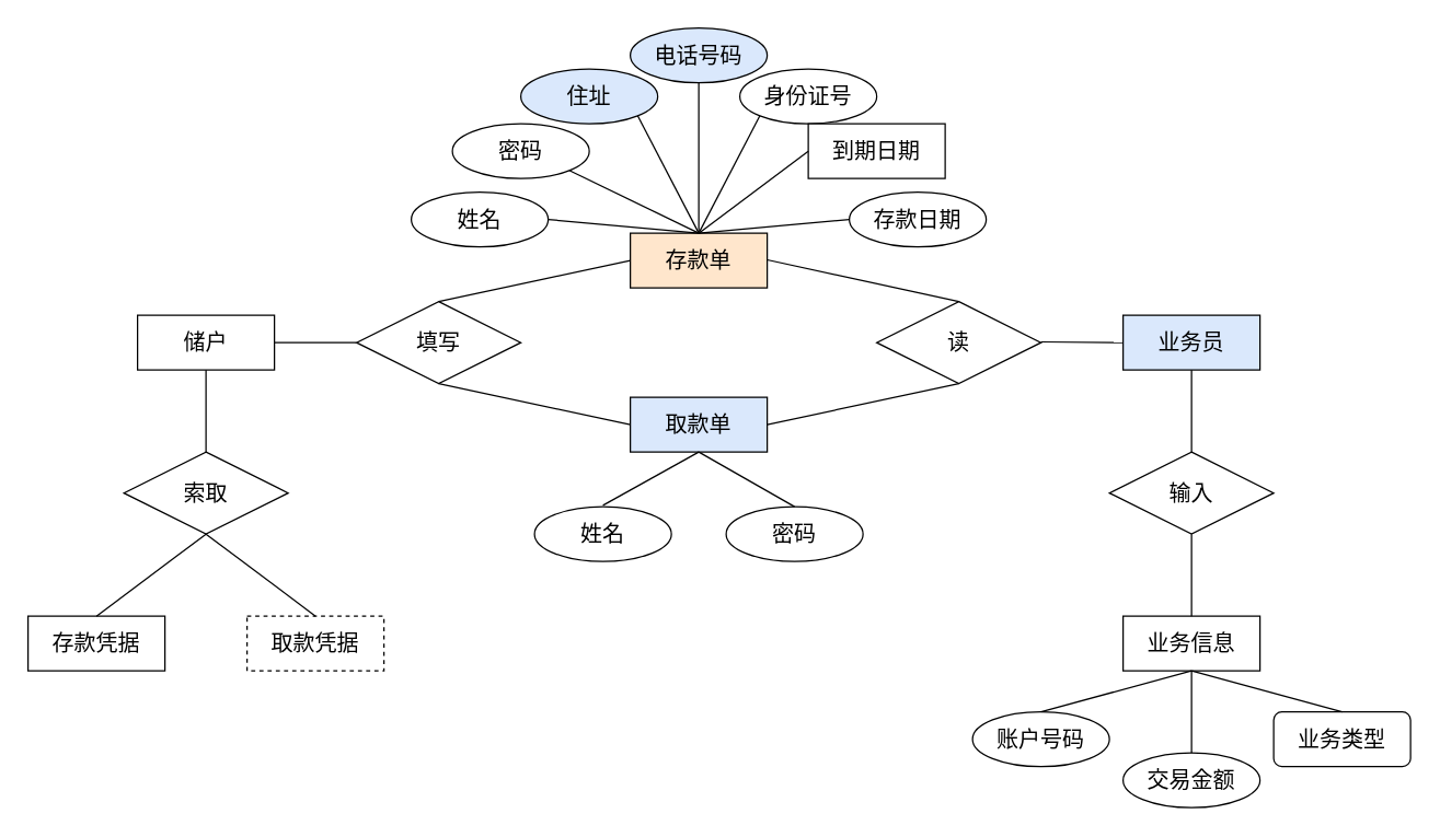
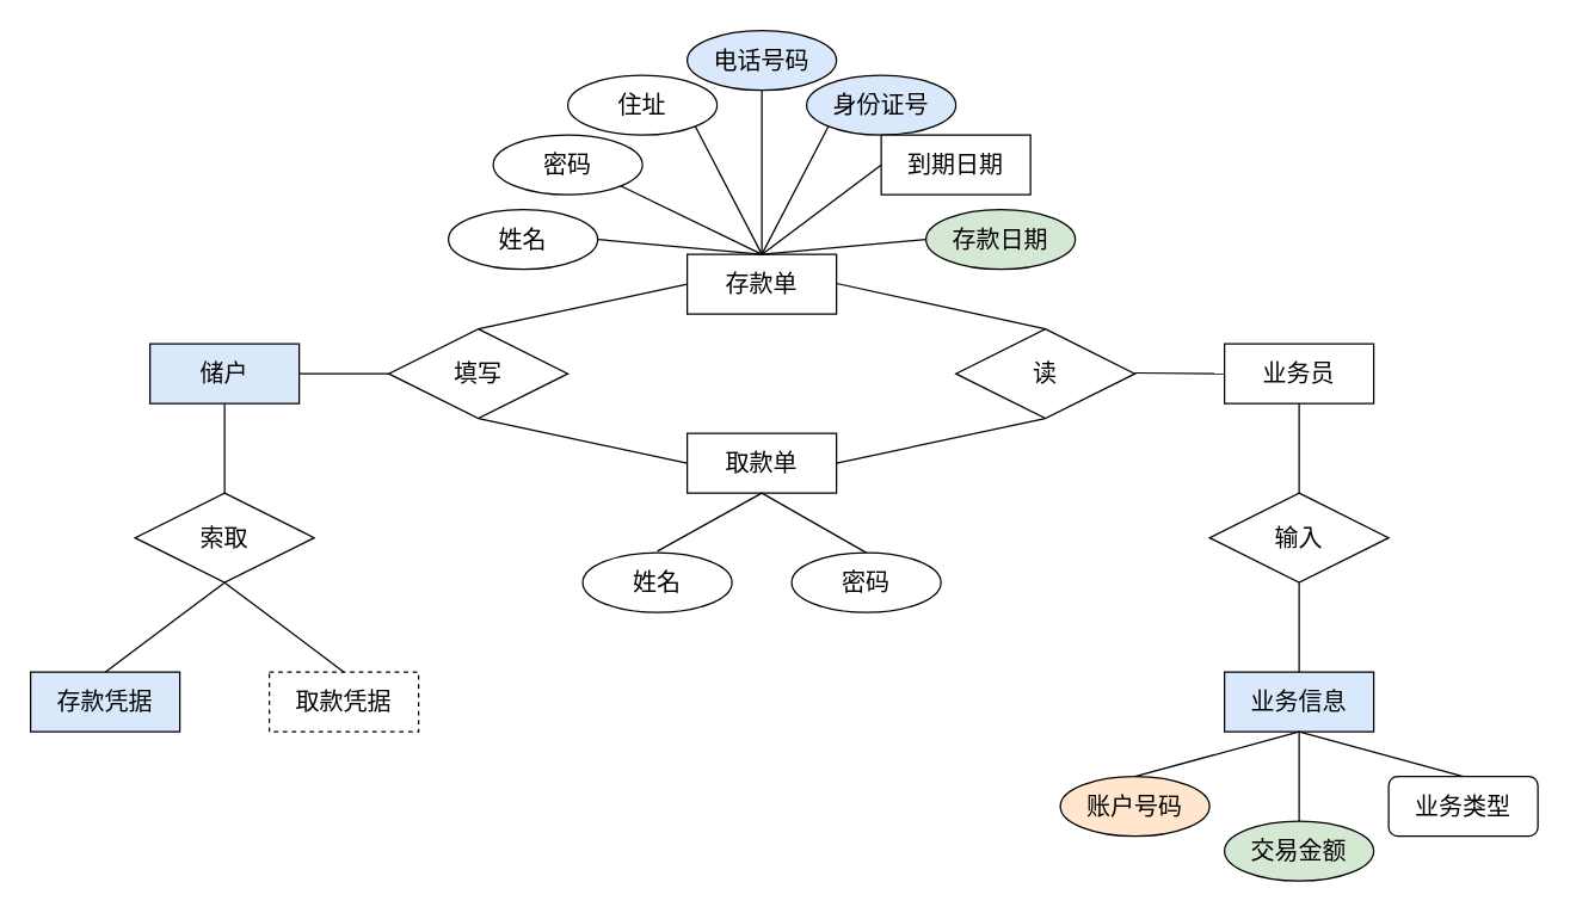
- <mxCell id="26" value="住址" style="ellipse;whiteSpace=wrap;html=1;align=center;fontFamily=Noto Sans SC;fontSource=https%3A%2F%2Ffonts.googleapis.com%2Fcss%3Ffamily%3DNoto%2BSans%2BSC;fontSize=16;fillColor=#dae8fc;" vertex="1" parent="1"><mxGeometry x="380" y="50" width="100" height="40" as="geometry" /></mxCell>
+ <mxCell id="26" value="住址" style="ellipse;whiteSpace=wrap;html=1;align=center;fontFamily=Noto Sans SC;fontSource=https%3A%2F%2Ffonts.googleapis.com%2Fcss%3Ffamily%3DNoto%2BSans%2BSC;fontSize=16;" vertex="1" parent="1"><mxGeometry x="380" y="50" width="100" height="40" as="geometry" /></mxCell>
- <mxCell id="28" value="身份证号" style="ellipse;whiteSpace=wrap;html=1;align=center;fontFamily=Noto Sans SC;fontSource=https%3A%2F%2Ffonts.googleapis.com%2Fcss%3Ffamily%3DNoto%2BSans%2BSC;fontSize=16;" vertex="1" parent="1"><mxGeometry x="540" y="50" width="100" height="40" as="geometry" /></mxCell>
+ <mxCell id="28" value="身份证号" style="ellipse;whiteSpace=wrap;html=1;align=center;fontFamily=Noto Sans SC;fontSource=https%3A%2F%2Ffonts.googleapis.com%2Fcss%3Ffamily%3DNoto%2BSans%2BSC;fontSize=16;fillColor=#dae8fc;" vertex="1" parent="1"><mxGeometry x="540" y="50" width="100" height="40" as="geometry" /></mxCell>
- <mxCell id="30" value="存款日期" style="ellipse;whiteSpace=wrap;html=1;align=center;fontFamily=Noto Sans SC;fontSource=https%3A%2F%2Ffonts.googleapis.com%2Fcss%3Ffamily%3DNoto%2BSans%2BSC;fontSize=16;" vertex="1" parent="1"><mxGeometry x="620" y="140" width="100" height="40" as="geometry" /></mxCell>
+ <mxCell id="30" value="存款日期" style="ellipse;whiteSpace=wrap;html=1;align=center;fontFamily=Noto Sans SC;fontSource=https%3A%2F%2Ffonts.googleapis.com%2Fcss%3Ffamily%3DNoto%2BSans%2BSC;fontSize=16;fillColor=#d5e8d4;" vertex="1" parent="1"><mxGeometry x="620" y="140" width="100" height="40" as="geometry" /></mxCell>
- <mxCell id="3" value="存款单" style="whiteSpace=wrap;html=1;align=center;fontFamily=Noto Sans SC;fontSource=https%3A%2F%2Ffonts.googleapis.com%2Fcss%3Ffamily%3DNoto%2BSans%2BSC;fontSize=16;fillColor=#ffe6cc;" vertex="1" parent="1"><mxGeometry x="460" y="170" width="100" height="40" as="geometry" /></mxCell>
+ <mxCell id="3" value="存款单" style="whiteSpace=wrap;html=1;align=center;fontFamily=Noto Sans SC;fontSource=https%3A%2F%2Ffonts.googleapis.com%2Fcss%3Ffamily%3DNoto%2BSans%2BSC;fontSize=16;" vertex="1" parent="1"><mxGeometry x="460" y="170" width="100" height="40" as="geometry" /></mxCell>
- <mxCell id="2" value="储户" style="whiteSpace=wrap;html=1;align=center;fontSize=16;" vertex="1" parent="1"><mxGeometry x="100" y="230" width="100" height="40" as="geometry" /></mxCell>
+ <mxCell id="2" value="储户" style="whiteSpace=wrap;html=1;align=center;fontSize=16;fillColor=#dae8fc;" vertex="1" parent="1"><mxGeometry x="100" y="230" width="100" height="40" as="geometry" /></mxCell>
- <mxCell id="5" value="业务员" style="whiteSpace=wrap;html=1;align=center;fontFamily=Noto Sans SC;fontSource=https%3A%2F%2Ffonts.googleapis.com%2Fcss%3Ffamily%3DNoto%2BSans%2BSC;fontSize=16;fillColor=#dae8fc;" vertex="1" parent="1"><mxGeometry x="820" y="230" width="100" height="40" as="geometry" /></mxCell>
+ <mxCell id="5" value="业务员" style="whiteSpace=wrap;html=1;align=center;fontFamily=Noto Sans SC;fontSource=https%3A%2F%2Ffonts.googleapis.com%2Fcss%3Ffamily%3DNoto%2BSans%2BSC;fontSize=16;" vertex="1" parent="1"><mxGeometry x="820" y="230" width="100" height="40" as="geometry" /></mxCell>
- <mxCell id="4" value="取款单" style="whiteSpace=wrap;html=1;align=center;fontFamily=Noto Sans SC;fontSource=https%3A%2F%2Ffonts.googleapis.com%2Fcss%3Ffamily%3DNoto%2BSans%2BSC;fontSize=16;fillColor=#dae8fc;" vertex="1" parent="1"><mxGeometry x="460" y="290" width="100" height="40" as="geometry" /></mxCell>
+ <mxCell id="4" value="取款单" style="whiteSpace=wrap;html=1;align=center;fontFamily=Noto Sans SC;fontSource=https%3A%2F%2Ffonts.googleapis.com%2Fcss%3Ffamily%3DNoto%2BSans%2BSC;fontSize=16;" vertex="1" parent="1"><mxGeometry x="460" y="290" width="100" height="40" as="geometry" /></mxCell>
- <mxCell id="20" value="存款凭据" style="whiteSpace=wrap;html=1;align=center;fontFamily=Noto Sans SC;fontSource=https%3A%2F%2Ffonts.googleapis.com%2Fcss%3Ffamily%3DNoto%2BSans%2BSC;fontSize=16;" vertex="1" parent="1"><mxGeometry x="20" y="450" width="100" height="40" as="geometry" /></mxCell>
+ <mxCell id="20" value="存款凭据" style="whiteSpace=wrap;html=1;align=center;fontFamily=Noto Sans SC;fontSource=https%3A%2F%2Ffonts.googleapis.com%2Fcss%3Ffamily%3DNoto%2BSans%2BSC;fontSize=16;fillColor=#dae8fc;" vertex="1" parent="1"><mxGeometry x="20" y="450" width="100" height="40" as="geometry" /></mxCell>
- <mxCell id="39" value="业务信息" style="whiteSpace=wrap;html=1;align=center;fontFamily=Noto Sans SC;fontSource=https%3A%2F%2Ffonts.googleapis.com%2Fcss%3Ffamily%3DNoto%2BSans%2BSC;fontSize=16;" vertex="1" parent="1"><mxGeometry x="820" y="450" width="100" height="40" as="geometry" /></mxCell>
+ <mxCell id="39" value="业务信息" style="whiteSpace=wrap;html=1;align=center;fontFamily=Noto Sans SC;fontSource=https%3A%2F%2Ffonts.googleapis.com%2Fcss%3Ffamily%3DNoto%2BSans%2BSC;fontSize=16;fillColor=#dae8fc;" vertex="1" parent="1"><mxGeometry x="820" y="450" width="100" height="40" as="geometry" /></mxCell>
- <mxCell id="42" value="账户号码" style="ellipse;whiteSpace=wrap;html=1;align=center;fontFamily=Noto Sans SC;fontSource=https%3A%2F%2Ffonts.googleapis.com%2Fcss%3Ffamily%3DNoto%2BSans%2BSC;fontSize=16;" vertex="1" parent="1"><mxGeometry x="710" y="520" width="100" height="40" as="geometry" /></mxCell>
+ <mxCell id="42" value="账户号码" style="ellipse;whiteSpace=wrap;html=1;align=center;fontFamily=Noto Sans SC;fontSource=https%3A%2F%2Ffonts.googleapis.com%2Fcss%3Ffamily%3DNoto%2BSans%2BSC;fontSize=16;fillColor=#ffe6cc;" vertex="1" parent="1"><mxGeometry x="710" y="520" width="100" height="40" as="geometry" /></mxCell>
- <mxCell id="44" value="交易金额" style="ellipse;whiteSpace=wrap;html=1;align=center;fontFamily=Noto Sans SC;fontSource=https%3A%2F%2Ffonts.googleapis.com%2Fcss%3Ffamily%3DNoto%2BSans%2BSC;fontSize=16;" vertex="1" parent="1"><mxGeometry x="820" y="550" width="100" height="40" as="geometry" /></mxCell>
+ <mxCell id="44" value="交易金额" style="ellipse;whiteSpace=wrap;html=1;align=center;fontFamily=Noto Sans SC;fontSource=https%3A%2F%2Ffonts.googleapis.com%2Fcss%3Ffamily%3DNoto%2BSans%2BSC;fontSize=16;fillColor=#d5e8d4;" vertex="1" parent="1"><mxGeometry x="820" y="550" width="100" height="40" as="geometry" /></mxCell>
